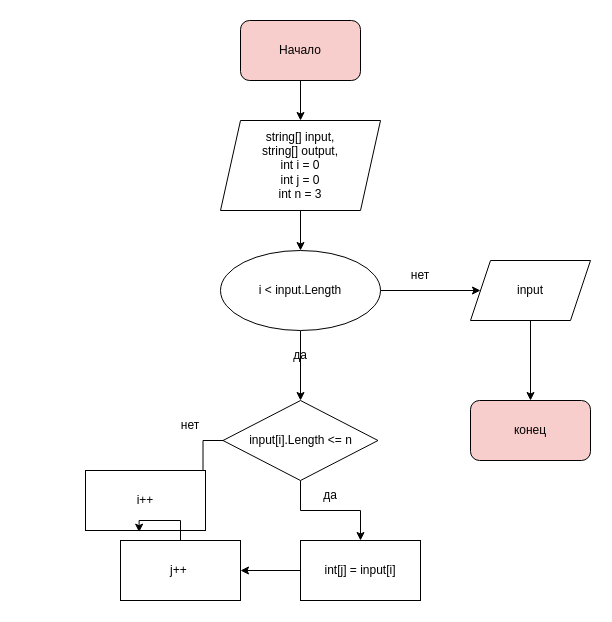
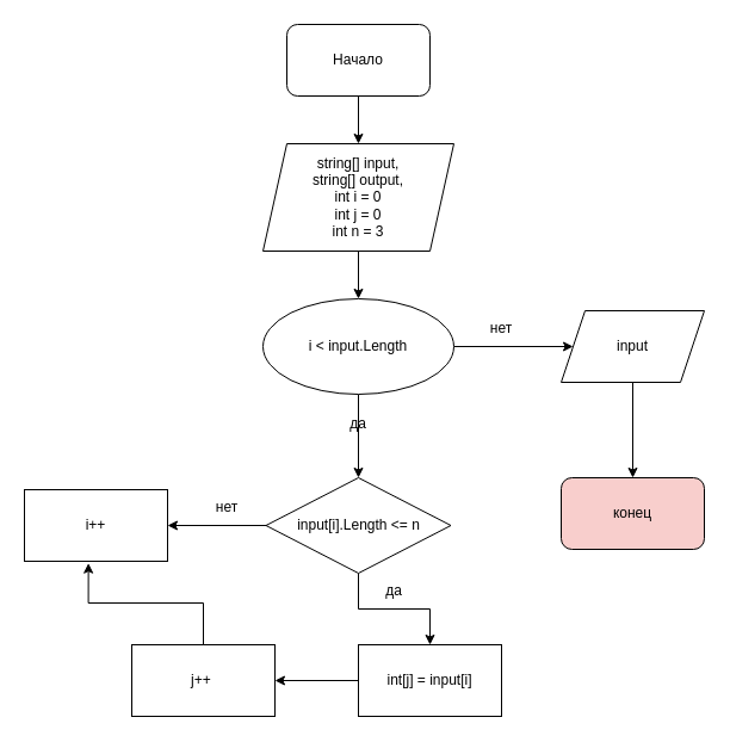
- <mxCell id="3" value="Начало" style="rounded=1;whiteSpace=wrap;html=1;fillColor=#f8cecc;" vertex="1" parent="1"><mxGeometry x="240" y="20" width="120" height="60" as="geometry" /></mxCell>
+ <mxCell id="3" value="Начало" style="rounded=1;whiteSpace=wrap;html=1;" vertex="1" parent="1"><mxGeometry x="240" y="20" width="120" height="60" as="geometry" /></mxCell>
- <mxCell id="17" value="i++" style="rounded=0;whiteSpace=wrap;html=1;" vertex="1" parent="1"><mxGeometry x="85" y="470" width="120" height="60" as="geometry" /></mxCell>
+ <mxCell id="17" value="i++" style="rounded=0;whiteSpace=wrap;html=1;" vertex="1" parent="1"><mxGeometry x="20" y="410" width="120" height="60" as="geometry" /></mxCell>
- <mxCell id="19" value="j++&amp;nbsp;" style="rounded=0;whiteSpace=wrap;html=1;" vertex="1" parent="1"><mxGeometry x="120" y="540" width="120" height="60" as="geometry" /></mxCell>
+ <mxCell id="19" value="j++&amp;nbsp;" style="rounded=0;whiteSpace=wrap;html=1;" vertex="1" parent="1"><mxGeometry x="110" y="540" width="120" height="60" as="geometry" /></mxCell>
